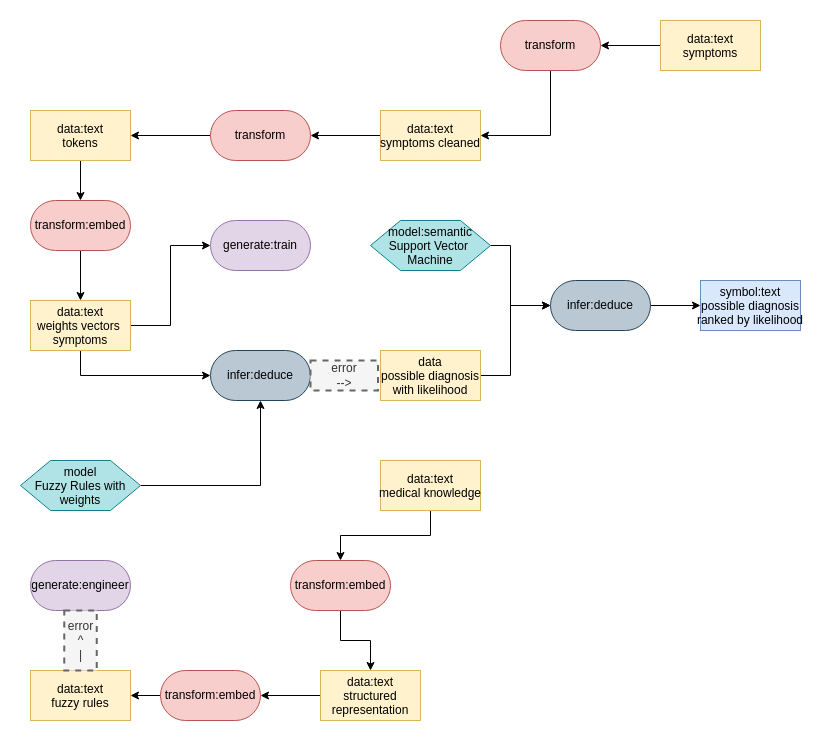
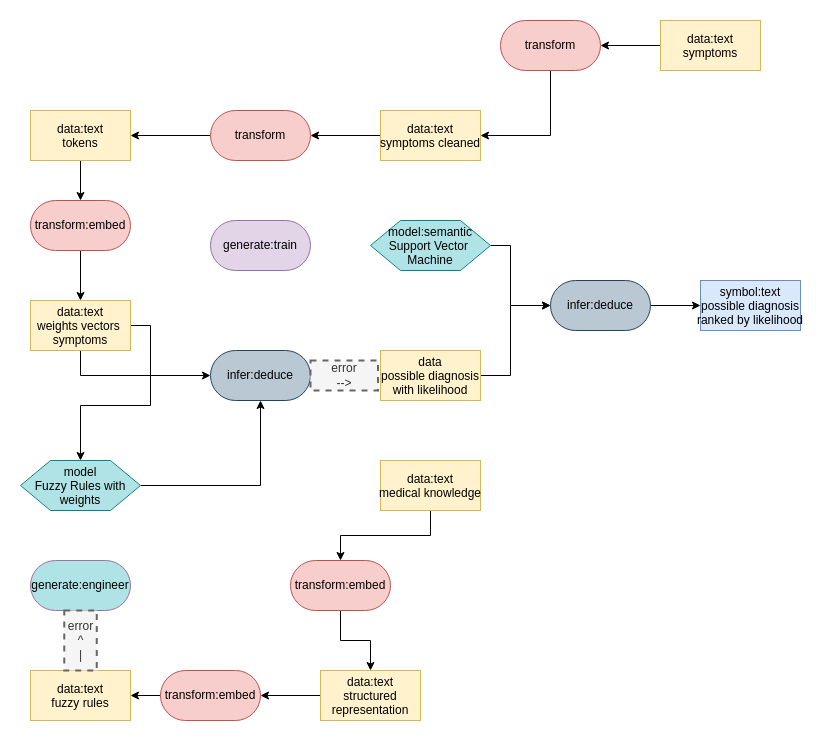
- <mxCell id="14" style="edgeStyle=orthogonalEdgeStyle;rounded=0;orthogonalLoop=1;jettySize=auto;html=1;exitX=1;exitY=0.5;exitDx=0;exitDy=0;entryX=0;entryY=0.5;entryDx=0;entryDy=0;" parent="1" source="16" target="17" edge="1"><mxGeometry relative="1" as="geometry" /></mxCell>
+ <mxCell id="14" style="edgeStyle=orthogonalEdgeStyle;rounded=0;orthogonalLoop=1;jettySize=auto;html=1;exitX=1;exitY=0.5;exitDx=0;exitDy=0;" parent="1" source="16" target="27" edge="1"><mxGeometry relative="1" as="geometry" /></mxCell>
- <mxCell id="28" value="generate:engineer" style="rounded=1;whiteSpace=wrap;html=1;arcSize=50;fillColor=#e1d5e7;strokeColor=#9673a6;" parent="1" name="generate:engineer" vertex="1"><mxGeometry x="30" y="560" width="100" height="50" as="geometry" /></mxCell>
+ <mxCell id="28" value="generate:engineer" style="rounded=1;whiteSpace=wrap;html=1;arcSize=50;fillColor=#b0e3e6;strokeColor=#9673a6;" parent="1" name="generate:engineer" vertex="1"><mxGeometry x="30" y="560" width="100" height="50" as="geometry" /></mxCell>
